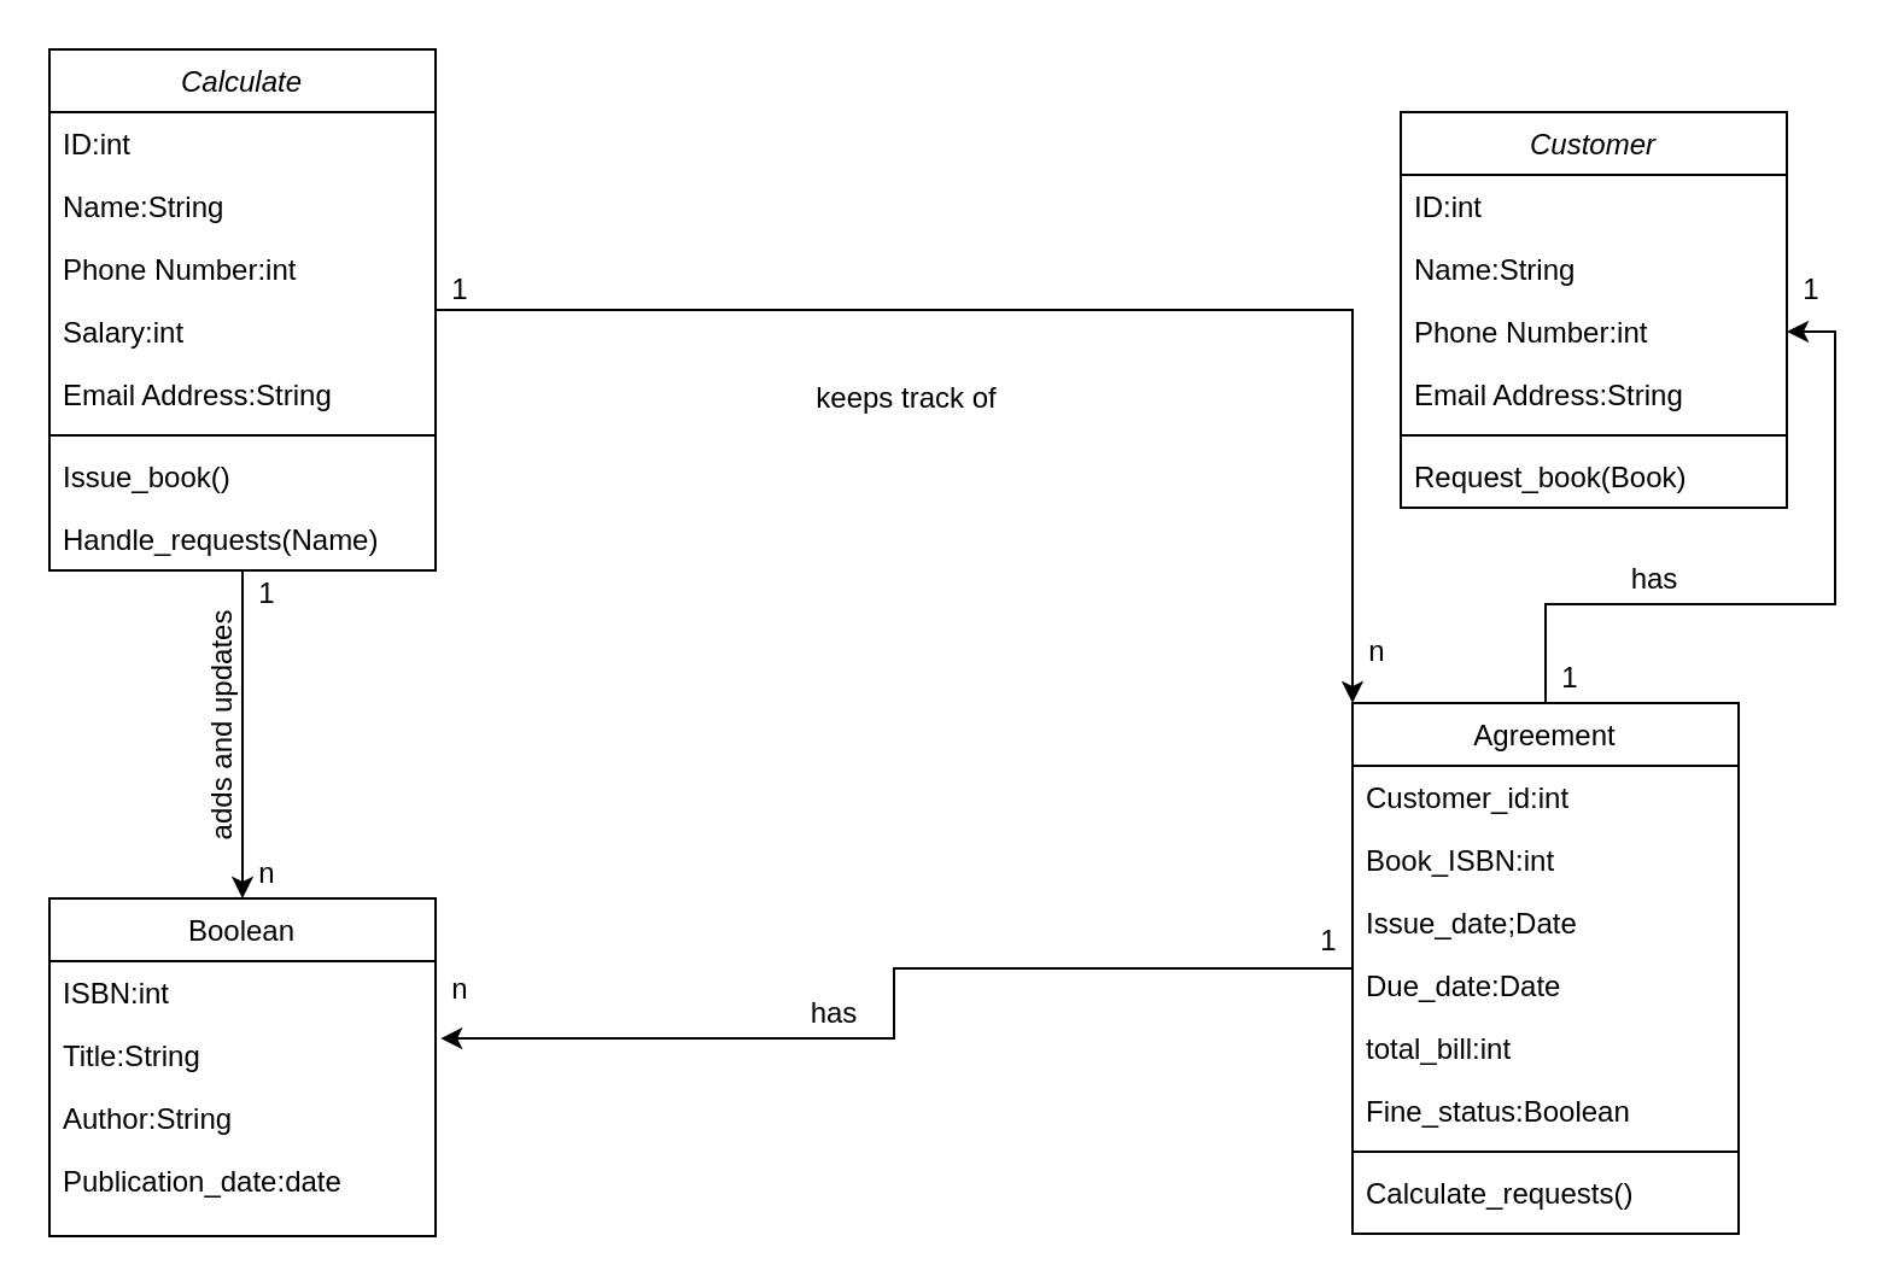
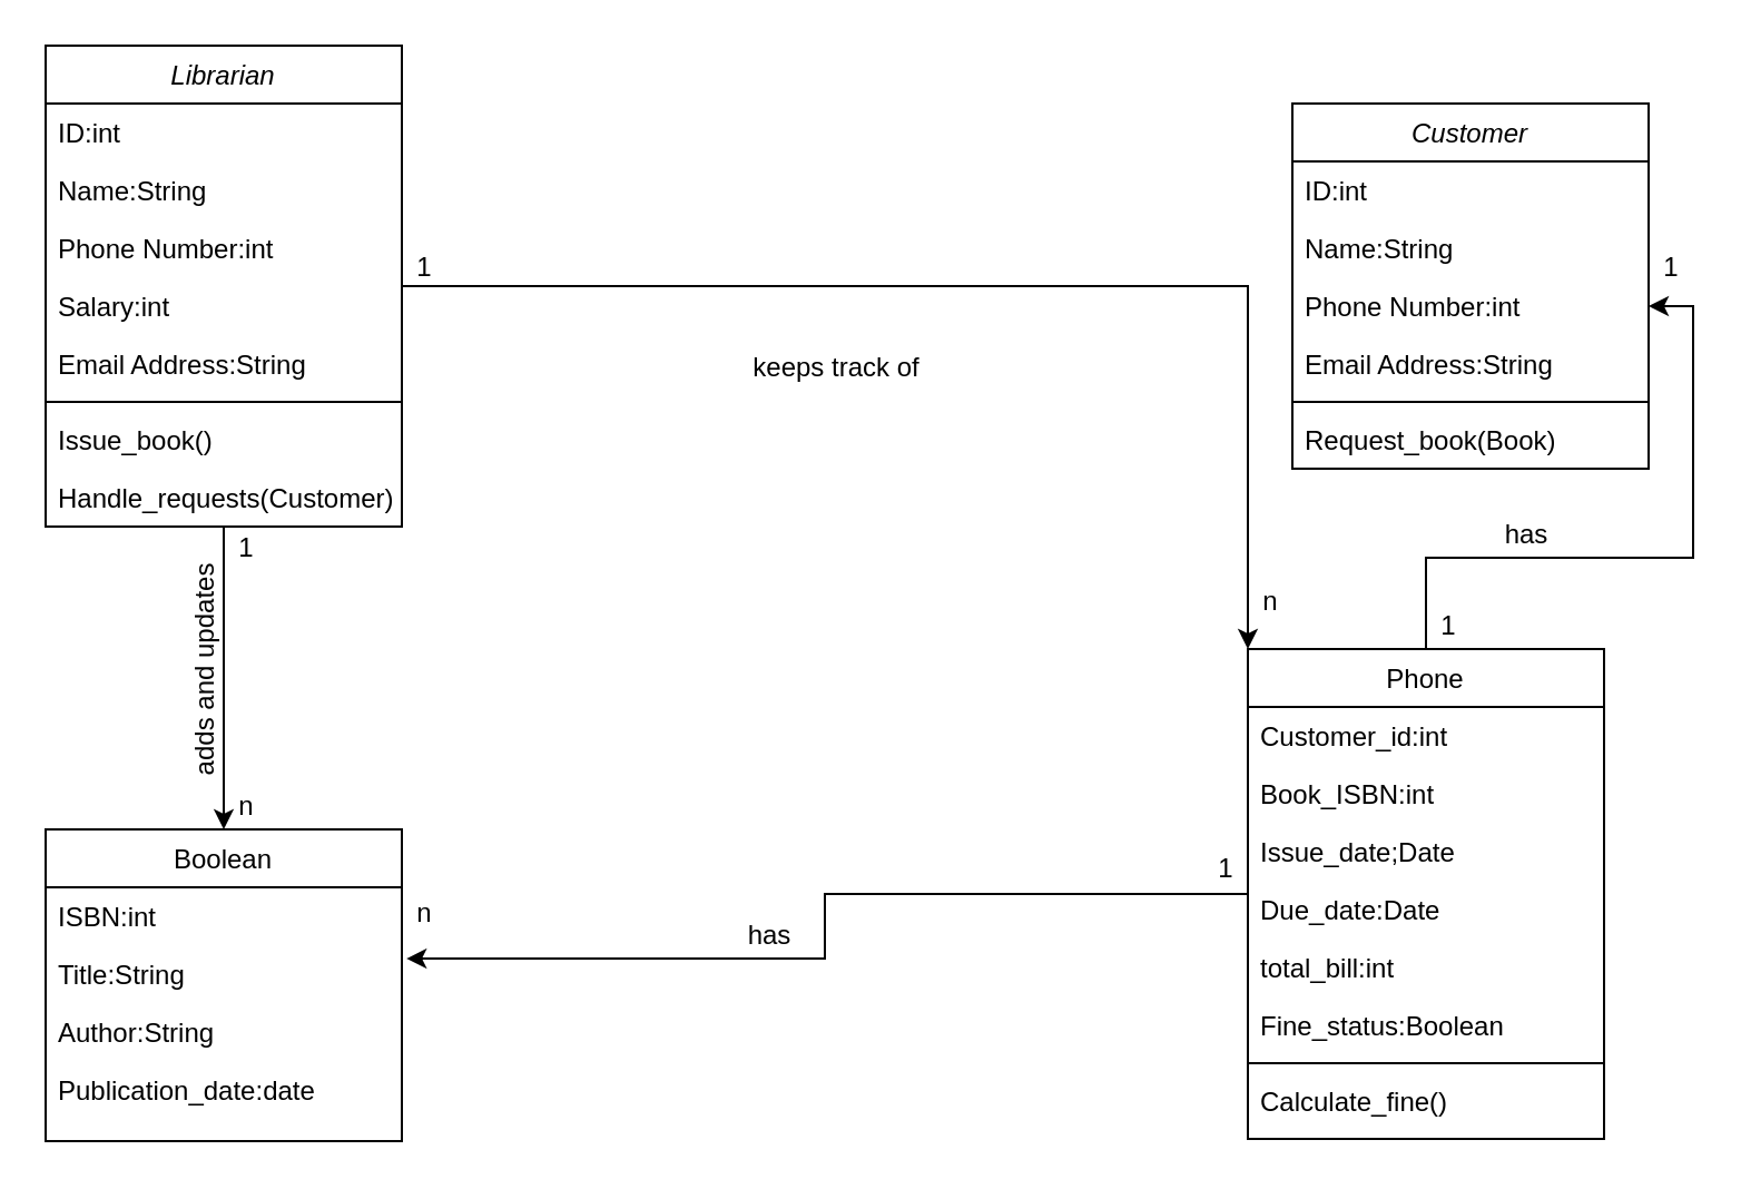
- <mxCell id="4" value="Calculate" style="swimlane;fontStyle=2;align=center;verticalAlign=top;childLayout=stackLayout;horizontal=1;startSize=26;horizontalStack=0;resizeParent=1;resizeLast=0;collapsible=1;marginBottom=0;rounded=0;shadow=0;strokeWidth=1;" vertex="1" parent="1"><mxGeometry x="20" y="20" width="160" height="216" as="geometry"><mxRectangle x="230" y="140" width="160" height="26" as="alternateBounds" /></mxGeometry></mxCell>
+ <mxCell id="4" value="Librarian" style="swimlane;fontStyle=2;align=center;verticalAlign=top;childLayout=stackLayout;horizontal=1;startSize=26;horizontalStack=0;resizeParent=1;resizeLast=0;collapsible=1;marginBottom=0;rounded=0;shadow=0;strokeWidth=1;" vertex="1" parent="1"><mxGeometry x="20" y="20" width="160" height="216" as="geometry"><mxRectangle x="230" y="140" width="160" height="26" as="alternateBounds" /></mxGeometry></mxCell>
- <mxCell id="12" value="Handle_requests(Name)" style="text;align=left;verticalAlign=top;spacingLeft=4;spacingRight=4;overflow=hidden;rotatable=0;points=[[0,0.5],[1,0.5]];portConstraint=eastwest;" vertex="1" parent="4"><mxGeometry y="190" width="160" height="26" as="geometry" /></mxCell>
+ <mxCell id="12" value="Handle_requests(Customer)" style="text;align=left;verticalAlign=top;spacingLeft=4;spacingRight=4;overflow=hidden;rotatable=0;points=[[0,0.5],[1,0.5]];portConstraint=eastwest;" vertex="1" parent="4"><mxGeometry y="190" width="160" height="26" as="geometry" /></mxCell>
- <mxCell id="15" value="Agreement" style="swimlane;fontStyle=0;align=center;verticalAlign=top;childLayout=stackLayout;horizontal=1;startSize=26;horizontalStack=0;resizeParent=1;resizeLast=0;collapsible=1;marginBottom=0;rounded=0;shadow=0;strokeWidth=1;" vertex="1" parent="1"><mxGeometry x="560" y="291" width="160" height="220" as="geometry"><mxRectangle x="130" y="380" width="160" height="26" as="alternateBounds" /></mxGeometry></mxCell>
+ <mxCell id="15" value="Phone" style="swimlane;fontStyle=0;align=center;verticalAlign=top;childLayout=stackLayout;horizontal=1;startSize=26;horizontalStack=0;resizeParent=1;resizeLast=0;collapsible=1;marginBottom=0;rounded=0;shadow=0;strokeWidth=1;" vertex="1" parent="1"><mxGeometry x="560" y="291" width="160" height="220" as="geometry"><mxRectangle x="130" y="380" width="160" height="26" as="alternateBounds" /></mxGeometry></mxCell>
- <mxCell id="23" value="Calculate_requests()" style="text;align=left;verticalAlign=top;spacingLeft=4;spacingRight=4;overflow=hidden;rotatable=0;points=[[0,0.5],[1,0.5]];portConstraint=eastwest;fontStyle=0" vertex="1" parent="15"><mxGeometry y="190" width="160" height="26" as="geometry" /></mxCell>
+ <mxCell id="23" value="Calculate_fine()" style="text;align=left;verticalAlign=top;spacingLeft=4;spacingRight=4;overflow=hidden;rotatable=0;points=[[0,0.5],[1,0.5]];portConstraint=eastwest;fontStyle=0" vertex="1" parent="15"><mxGeometry y="190" width="160" height="26" as="geometry" /></mxCell>
